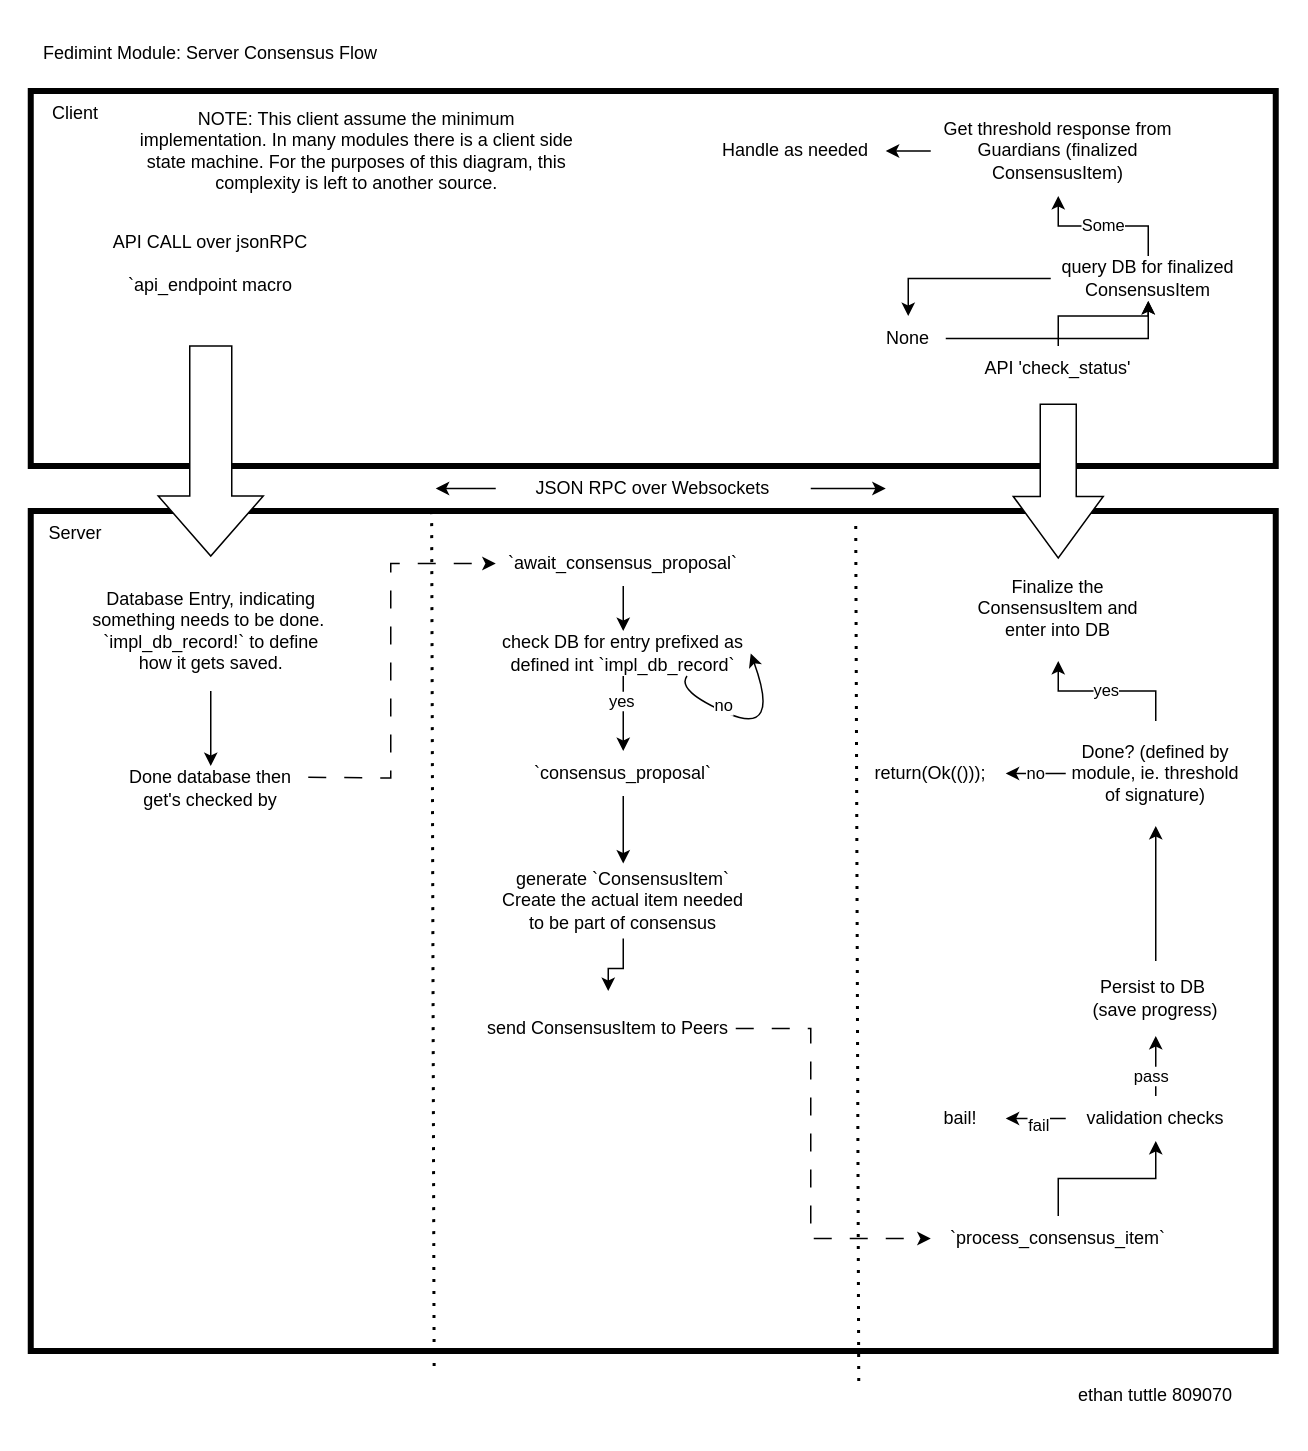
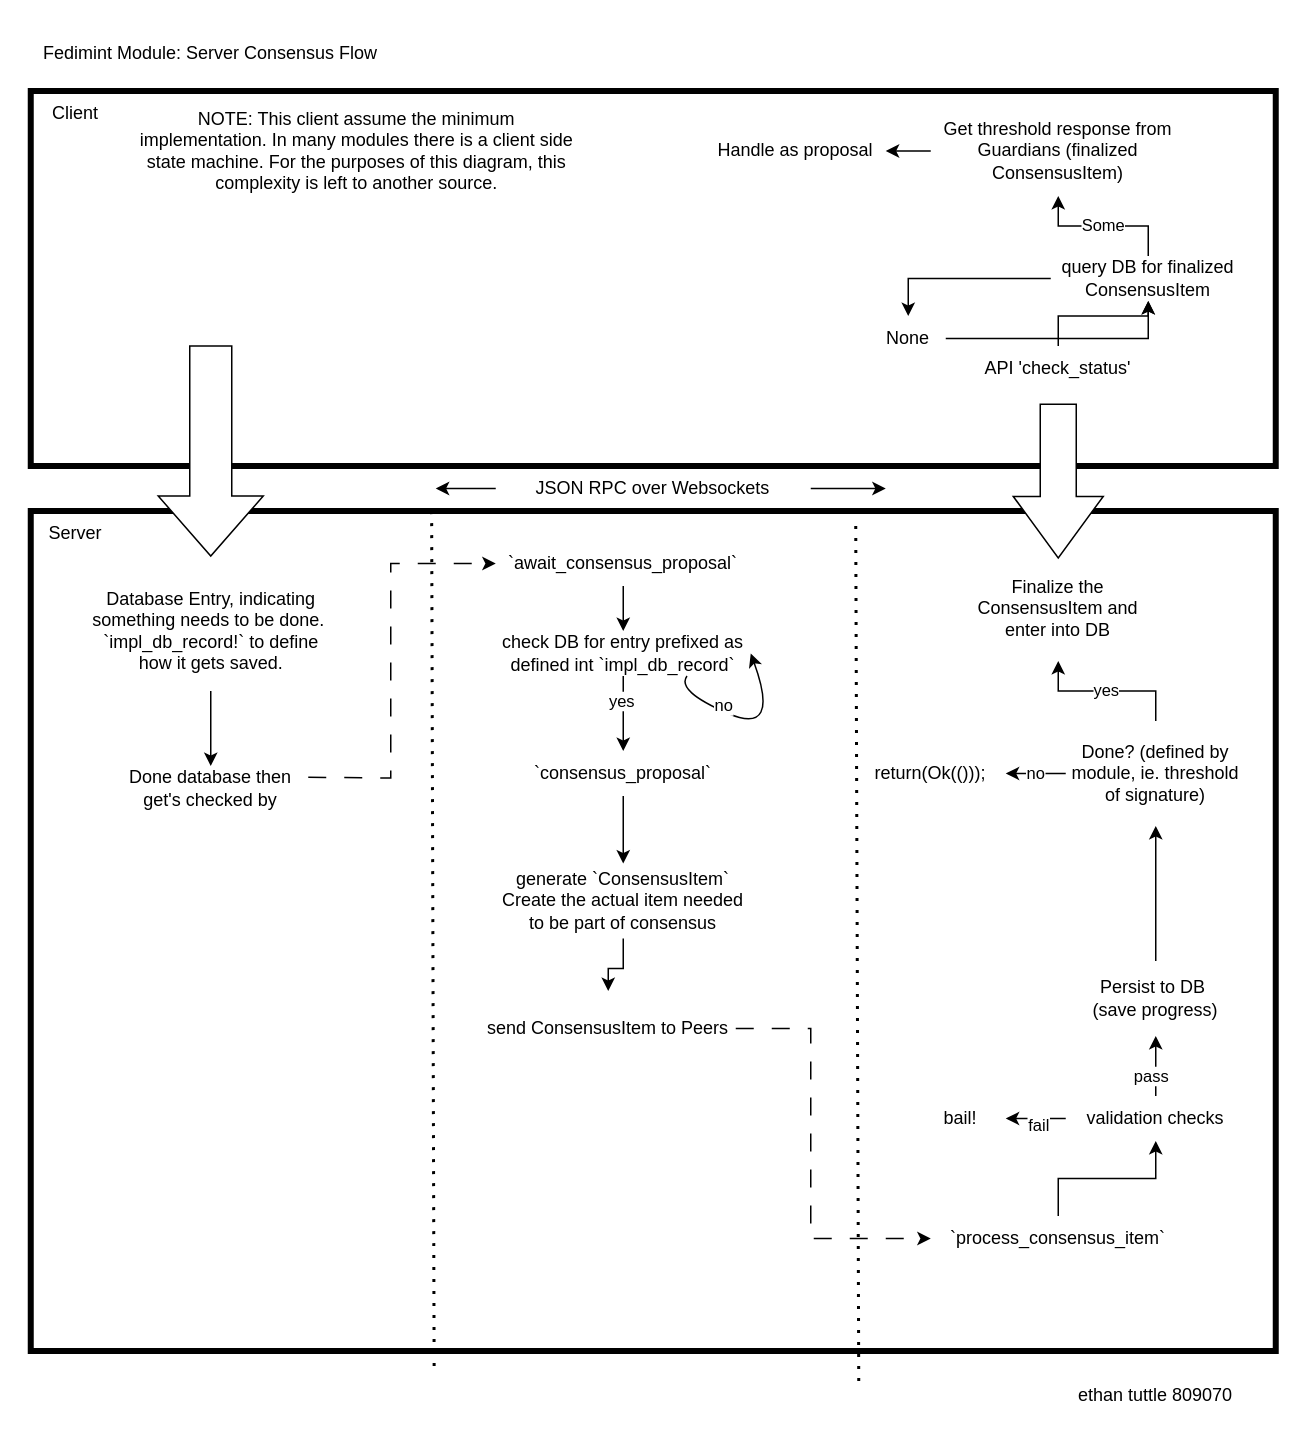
- <mxCell id="56" value="Handle as needed" style="text;html=1;strokeColor=none;fillColor=none;align=center;verticalAlign=middle;whiteSpace=wrap;rounded=0;" vertex="1" parent="1"><mxGeometry x="470" y="70" width="120" height="60" as="geometry" /></mxCell>
+ <mxCell id="56" value="Handle as proposal" style="text;html=1;strokeColor=none;fillColor=none;align=center;verticalAlign=middle;whiteSpace=wrap;rounded=0;" vertex="1" parent="1"><mxGeometry x="470" y="70" width="120" height="60" as="geometry" /></mxCell>
- <mxCell id="9" value="API CALL over jsonRPC&lt;br&gt;&lt;br&gt;`api_endpoint macro" style="text;html=1;strokeColor=none;fillColor=none;align=center;verticalAlign=middle;whiteSpace=wrap;rounded=0;" parent="1" vertex="1"><mxGeometry x="70" y="160" width="140" height="30" as="geometry" /></mxCell>
